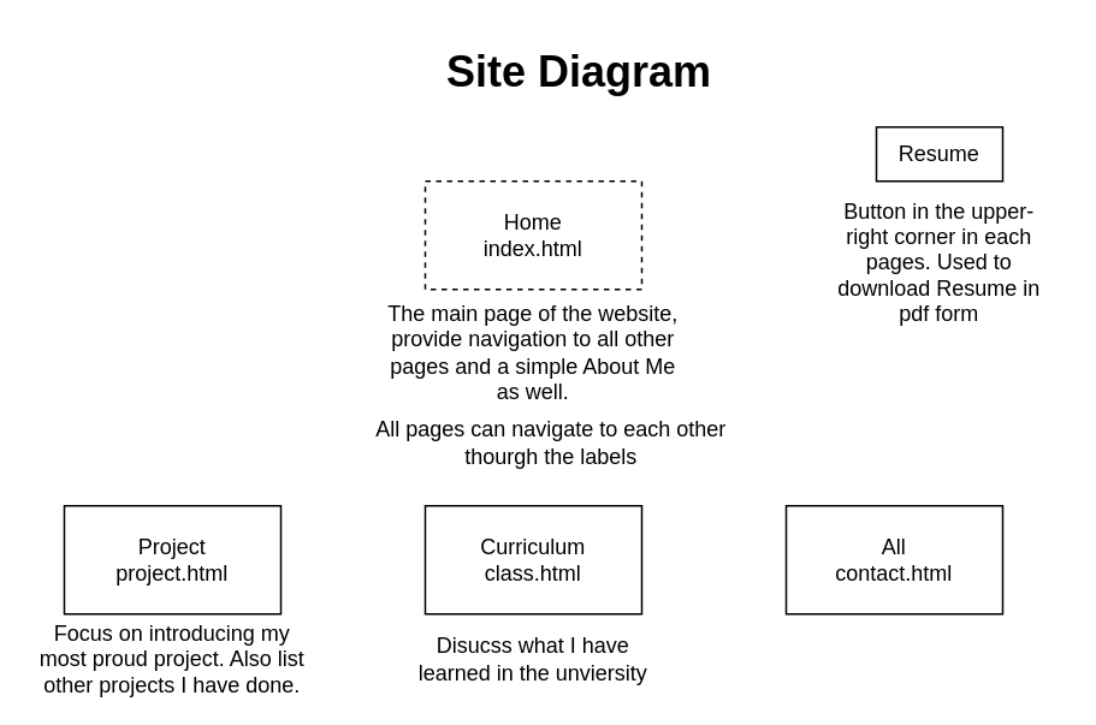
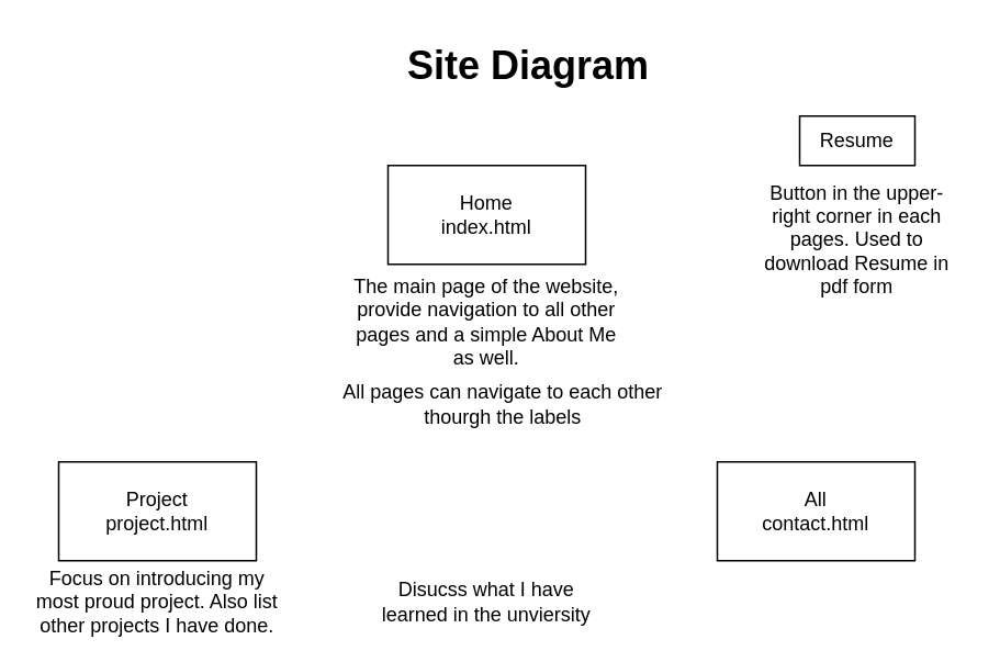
- <mxCell id="3" value="Home&lt;br&gt;index.html" style="rounded=0;whiteSpace=wrap;html=1;dashed=1;" vertex="1" parent="1"><mxGeometry x="235" y="100" width="120" height="60" as="geometry" /></mxCell>
+ <mxCell id="3" value="Home&lt;br&gt;index.html" style="rounded=0;whiteSpace=wrap;html=1;" vertex="1" parent="1"><mxGeometry x="235" y="100" width="120" height="60" as="geometry" /></mxCell>
- <mxCell id="5" value="Curriculum&lt;br&gt;class.html" style="rounded=0;whiteSpace=wrap;html=1;" vertex="1" parent="1"><mxGeometry x="235" y="280" width="120" height="60" as="geometry" /></mxCell>
